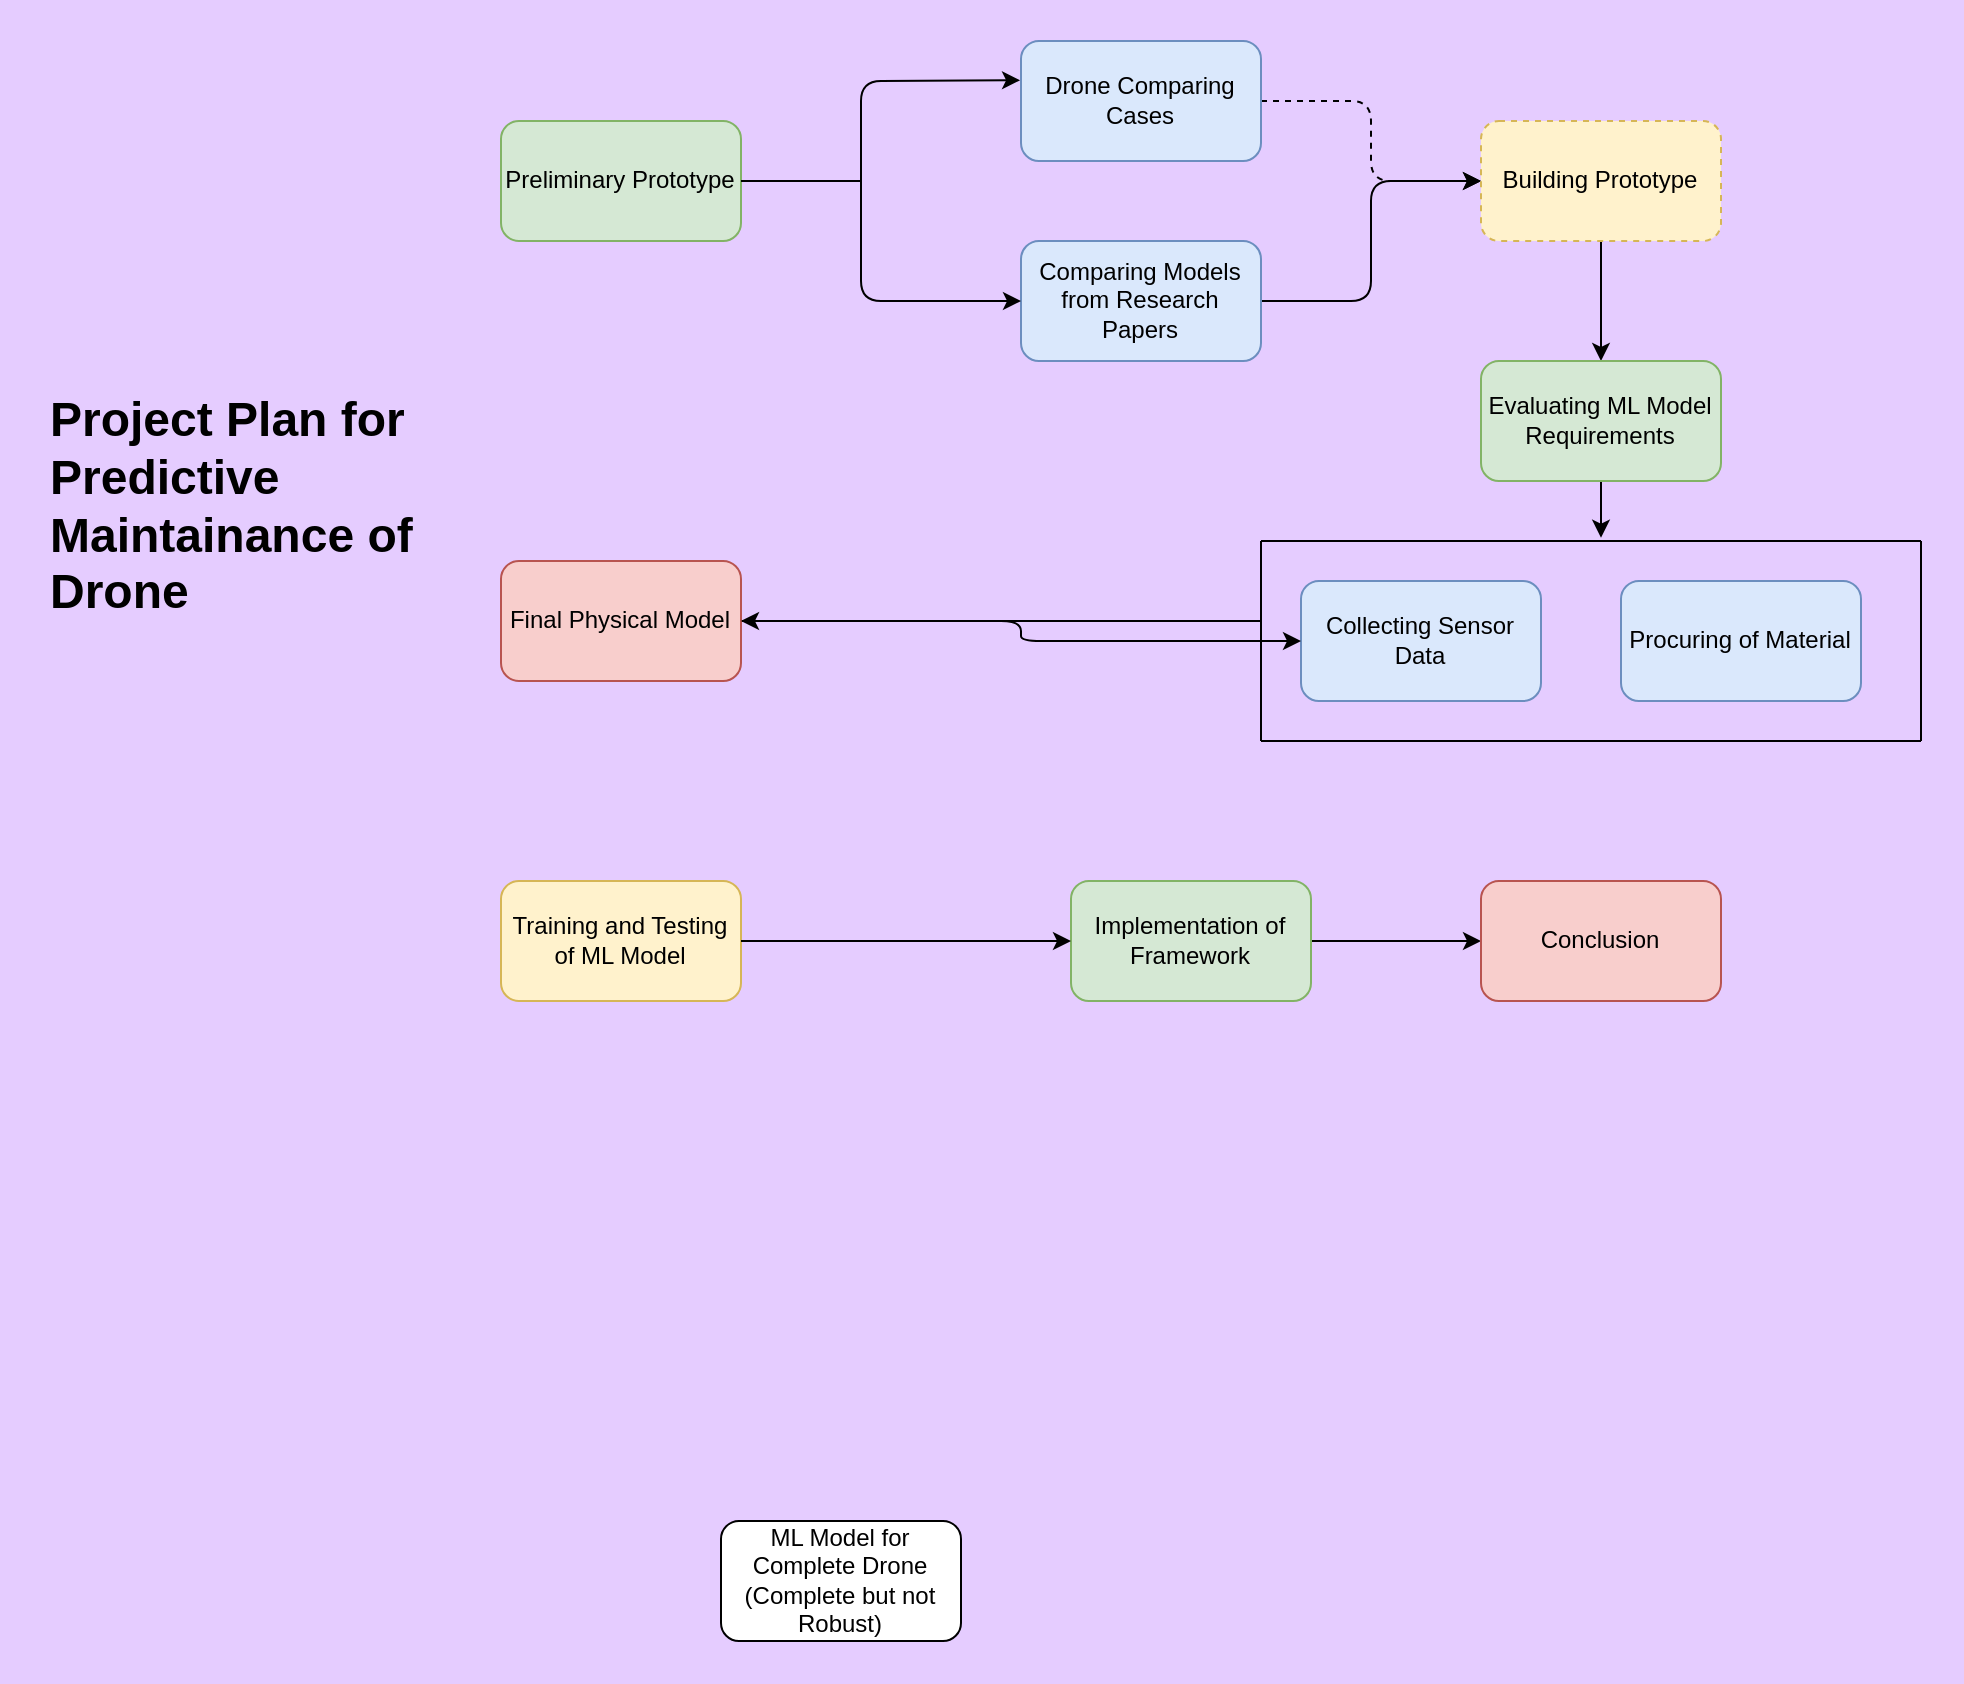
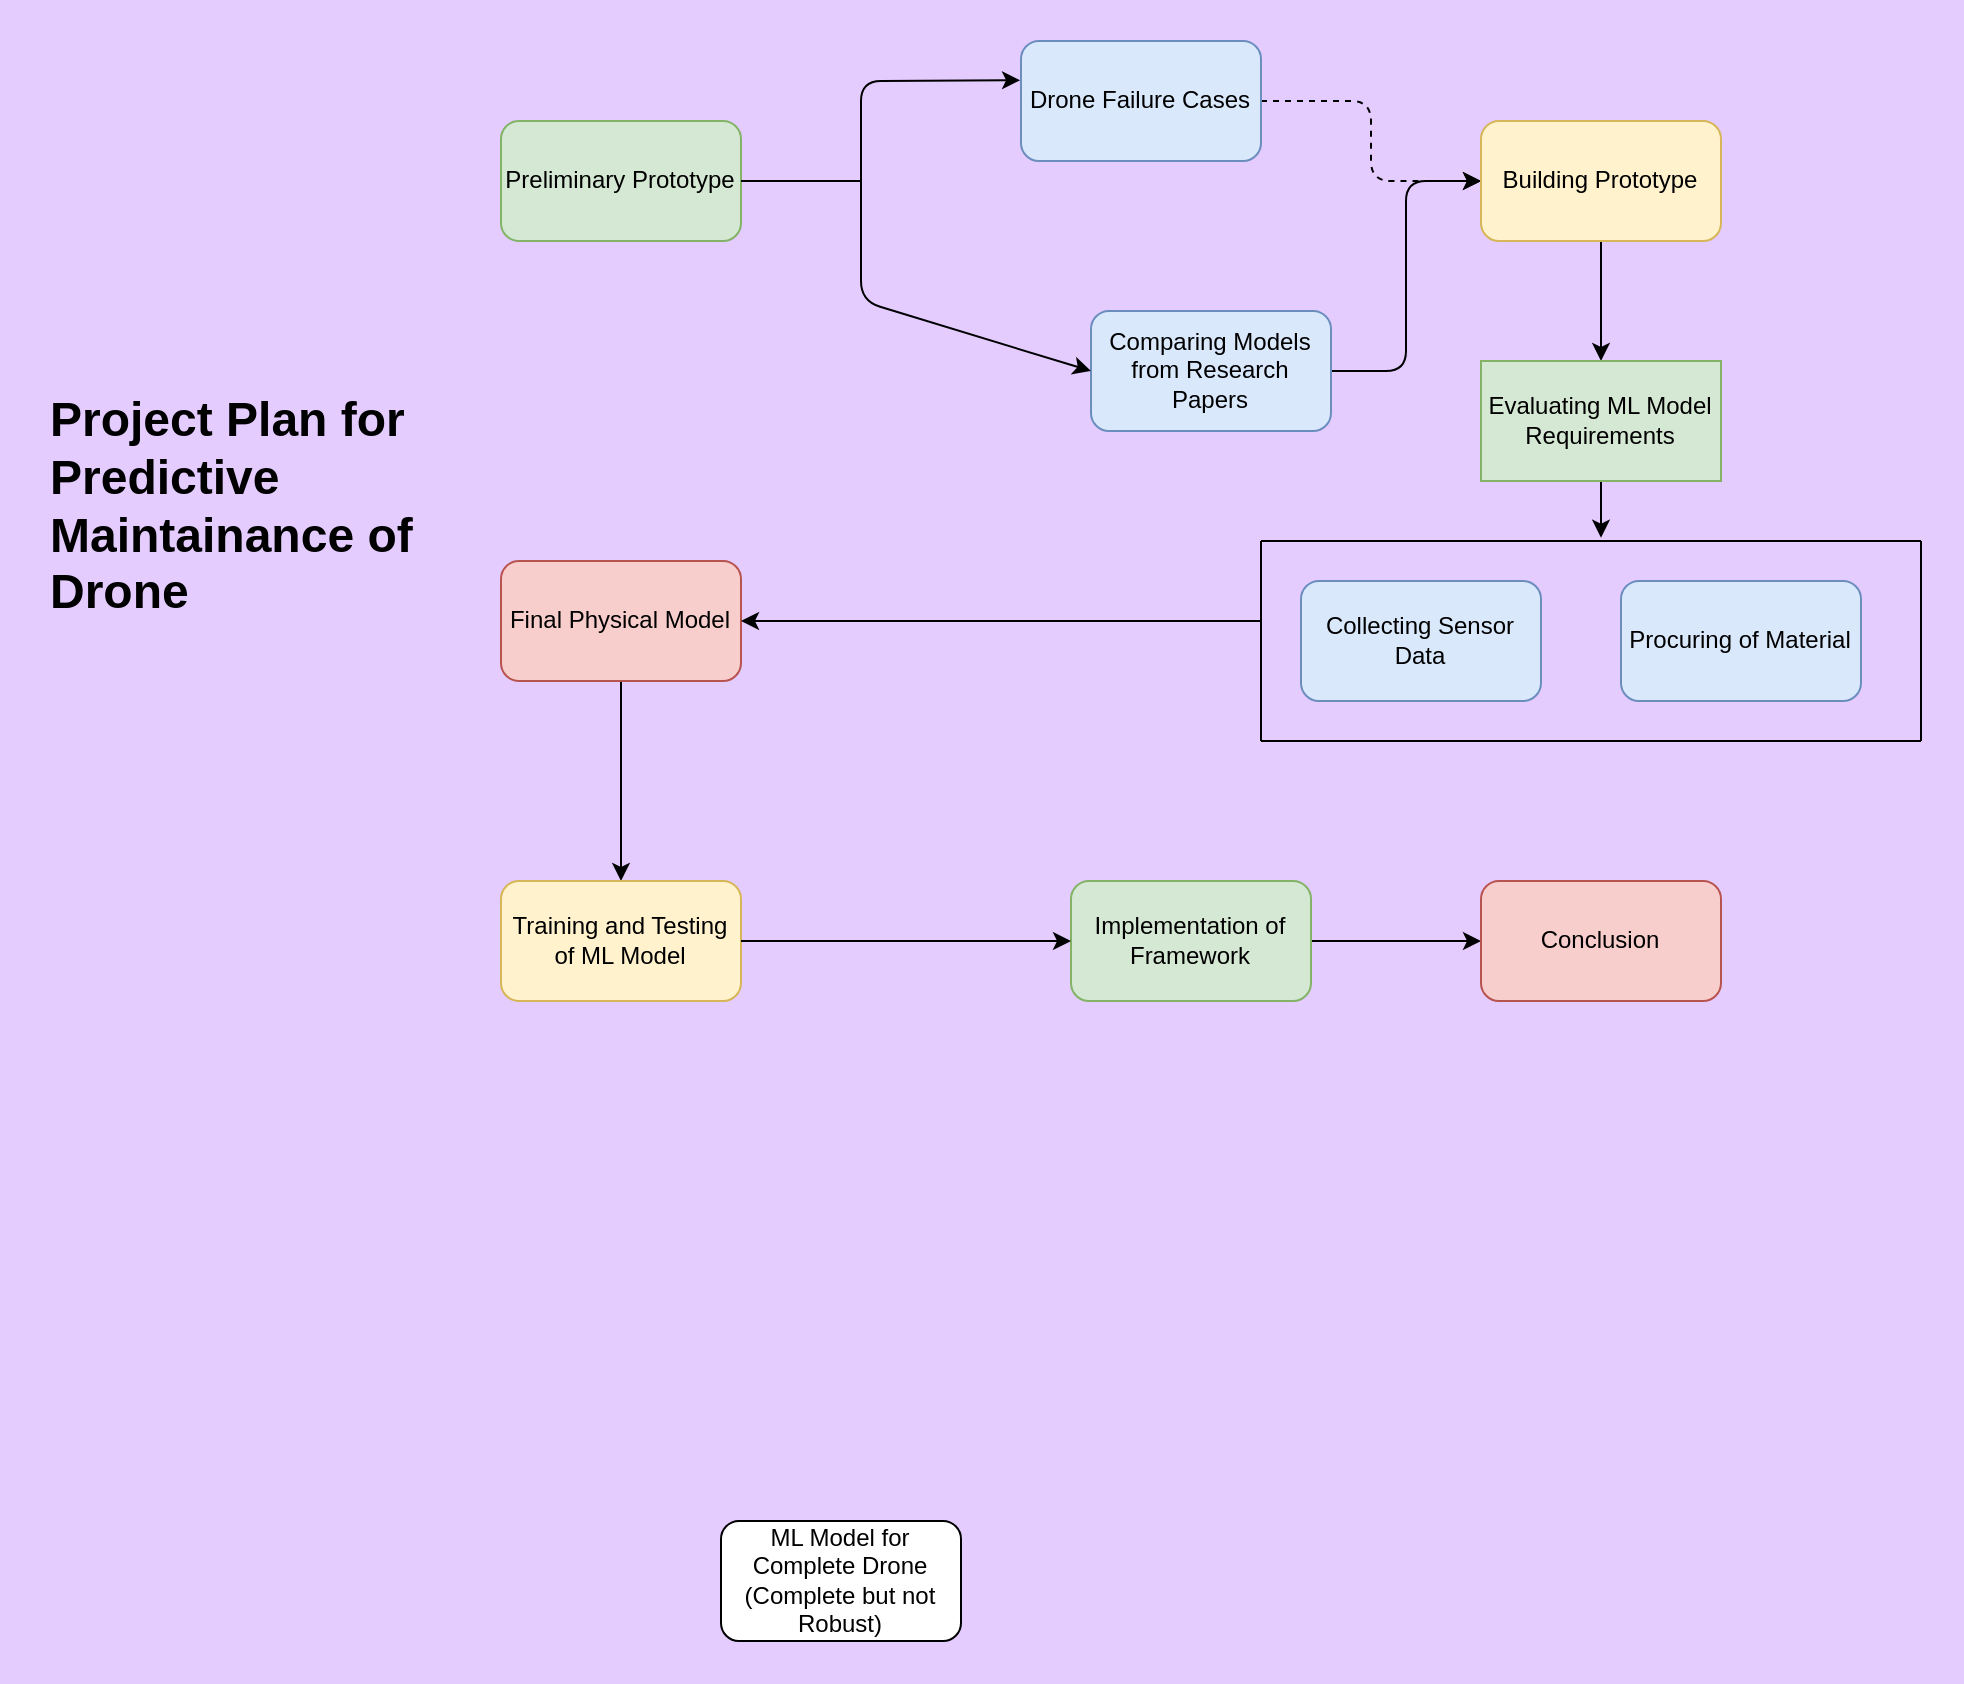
- <mxCell id="6" value="Drone Comparing Cases" style="rounded=1;whiteSpace=wrap;html=1;fillColor=#dae8fc;strokeColor=#6c8ebf;" parent="1" vertex="1"><mxGeometry x="510" y="20" width="120" height="60" as="geometry" /></mxCell>
+ <mxCell id="6" value="Drone Failure Cases" style="rounded=1;whiteSpace=wrap;html=1;fillColor=#dae8fc;strokeColor=#6c8ebf;" parent="1" vertex="1"><mxGeometry x="510" y="20" width="120" height="60" as="geometry" /></mxCell>
- <mxCell id="11" value="Building Prototype" style="rounded=1;whiteSpace=wrap;html=1;fillColor=#fff2cc;strokeColor=#d6b656;dashed=1;" parent="1" vertex="1"><mxGeometry x="740" y="60" width="120" height="60" as="geometry" /></mxCell>
+ <mxCell id="11" value="Building Prototype" style="rounded=1;whiteSpace=wrap;html=1;fillColor=#fff2cc;strokeColor=#d6b656;" parent="1" vertex="1"><mxGeometry x="740" y="60" width="120" height="60" as="geometry" /></mxCell>
- <mxCell id="8" value="Comparing Models from Research Papers" style="rounded=1;whiteSpace=wrap;html=1;fillColor=#dae8fc;strokeColor=#6c8ebf;" parent="1" vertex="1"><mxGeometry x="510" y="120" width="120" height="60" as="geometry" /></mxCell>
+ <mxCell id="8" value="Comparing Models from Research Papers" style="rounded=1;whiteSpace=wrap;html=1;fillColor=#dae8fc;strokeColor=#6c8ebf;" parent="1" vertex="1"><mxGeometry x="545" y="155" width="120" height="60" as="geometry" /></mxCell>
- <mxCell id="14" value="Evaluating ML Model Requirements" style="rounded=1;whiteSpace=wrap;html=1;fillColor=#d5e8d4;strokeColor=#82b366;" parent="1" vertex="1"><mxGeometry x="740" y="180" width="120" height="60" as="geometry" /></mxCell>
+ <mxCell id="14" value="Evaluating ML Model Requirements" style="whiteSpace=wrap;html=1;fillColor=#d5e8d4;strokeColor=#82b366;rounded=0;" parent="1" vertex="1"><mxGeometry x="740" y="180" width="120" height="60" as="geometry" /></mxCell>
- <mxCell id="15" style="edgeStyle=orthogonalEdgeStyle;rounded=1;orthogonalLoop=1;jettySize=auto;html=1;" edge="1" parent="1" source="16" target="12"><mxGeometry relative="1" as="geometry" /></mxCell>
+ <mxCell id="15" style="edgeStyle=orthogonalEdgeStyle;rounded=1;orthogonalLoop=1;jettySize=auto;html=1;" edge="1" parent="1" source="16" target="20"><mxGeometry relative="1" as="geometry" /></mxCell>
